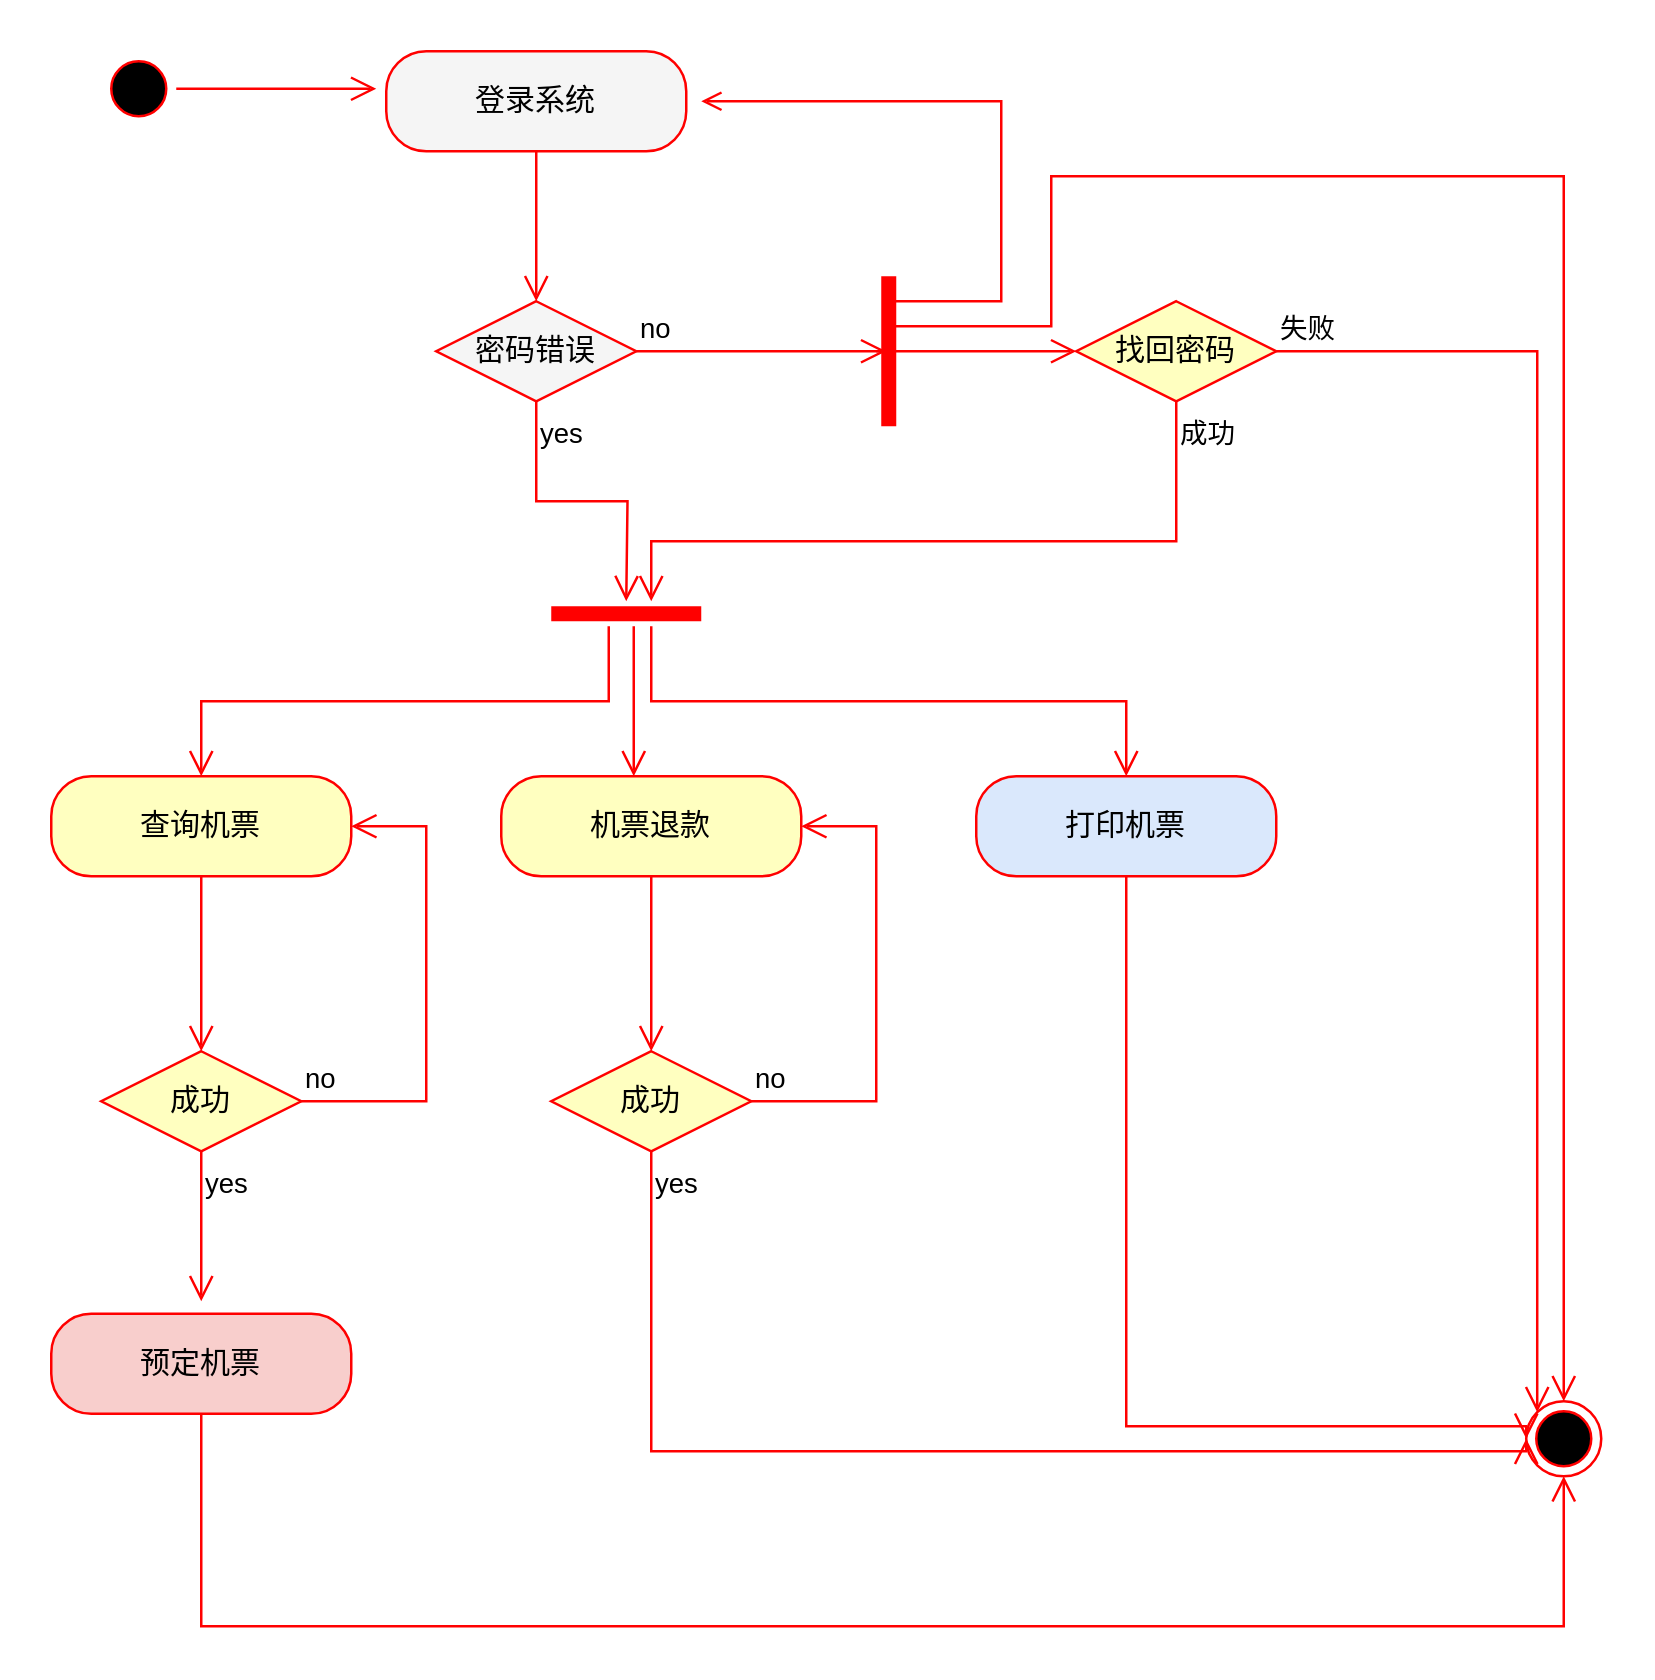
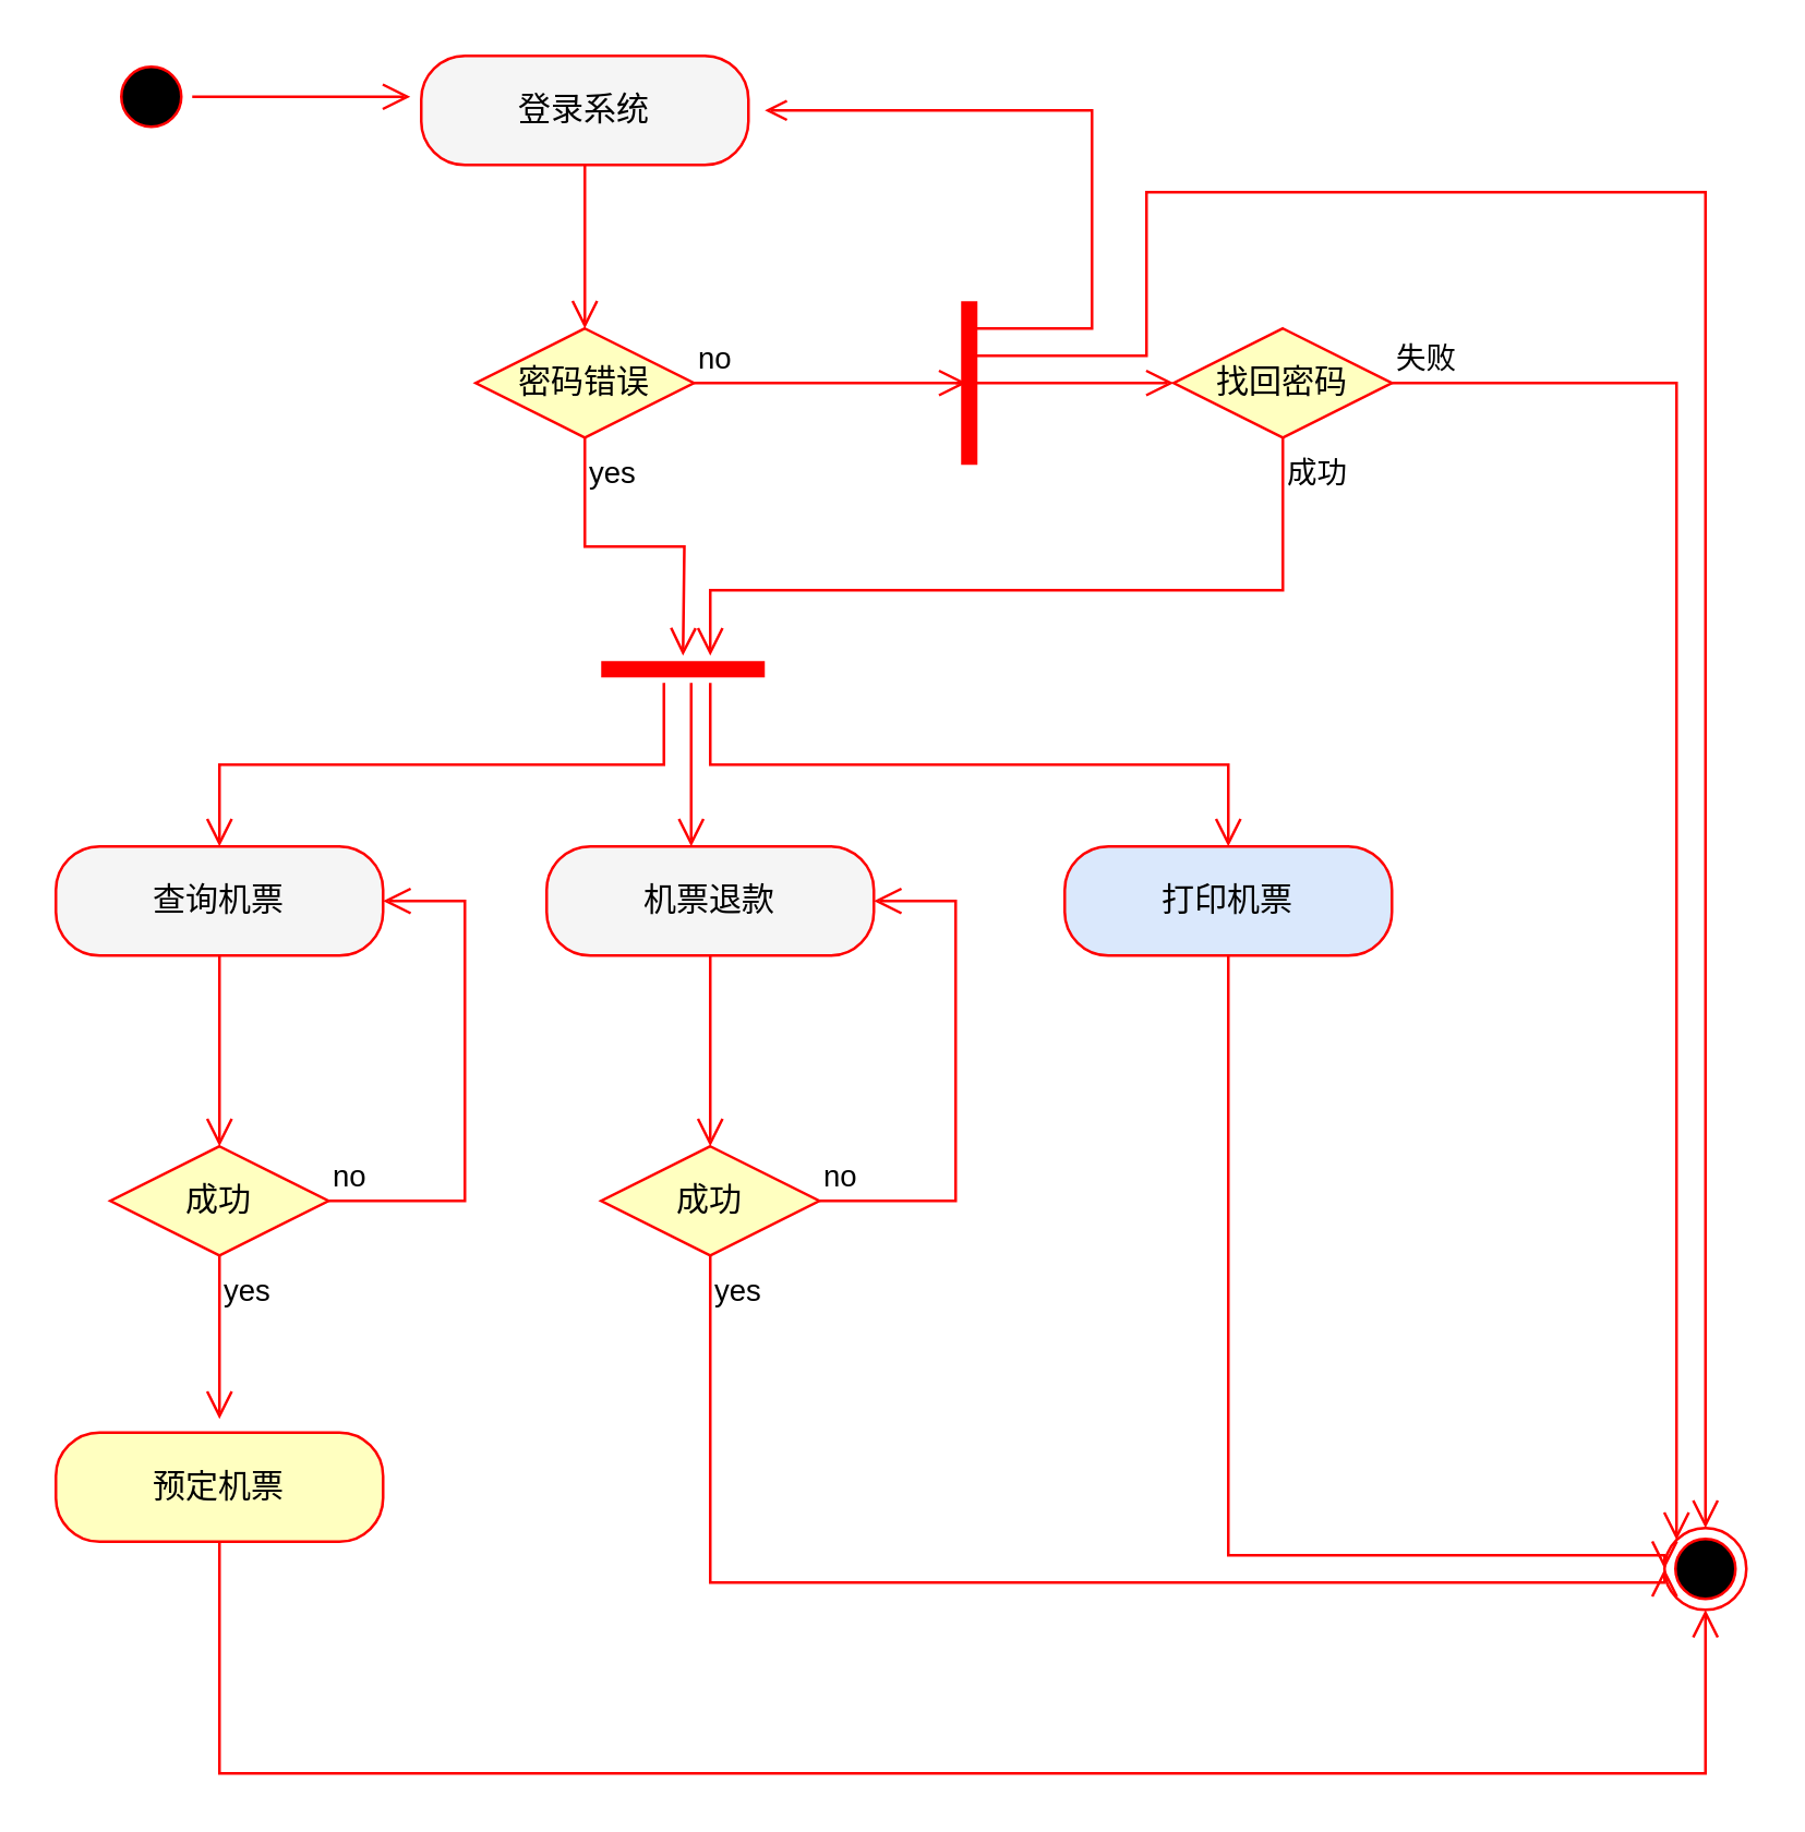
- <mxCell id="6" value="密码错误" style="rhombus;whiteSpace=wrap;html=1;fontColor=#000000;fillColor=#f5f5f5;strokeColor=#ff0000;" vertex="1" parent="1"><mxGeometry x="174" y="120" width="80" height="40" as="geometry" /></mxCell>
+ <mxCell id="6" value="密码错误" style="rhombus;whiteSpace=wrap;html=1;fontColor=#000000;fillColor=#ffffc0;strokeColor=#ff0000;" vertex="1" parent="1"><mxGeometry x="174" y="120" width="80" height="40" as="geometry" /></mxCell>
- <mxCell id="21" value="查询机票" style="rounded=1;whiteSpace=wrap;html=1;arcSize=40;fontColor=#000000;fillColor=#ffffc0;strokeColor=#ff0000;" vertex="1" parent="1"><mxGeometry x="20" y="310" width="120" height="40" as="geometry" /></mxCell>
+ <mxCell id="21" value="查询机票" style="rounded=1;whiteSpace=wrap;html=1;arcSize=40;fontColor=#000000;fillColor=#f5f5f5;strokeColor=#ff0000;" vertex="1" parent="1"><mxGeometry x="20" y="310" width="120" height="40" as="geometry" /></mxCell>
- <mxCell id="23" value="机票退款" style="rounded=1;whiteSpace=wrap;html=1;arcSize=40;fontColor=#000000;fillColor=#ffffc0;strokeColor=#ff0000;" vertex="1" parent="1"><mxGeometry x="200" y="310" width="120" height="40" as="geometry" /></mxCell>
+ <mxCell id="23" value="机票退款" style="rounded=1;whiteSpace=wrap;html=1;arcSize=40;fontColor=#000000;fillColor=#f5f5f5;strokeColor=#ff0000;" vertex="1" parent="1"><mxGeometry x="200" y="310" width="120" height="40" as="geometry" /></mxCell>
- <mxCell id="33" value="预定机票" style="rounded=1;whiteSpace=wrap;html=1;arcSize=40;fontColor=#000000;fillColor=#f8cecc;strokeColor=#ff0000;" vertex="1" parent="1"><mxGeometry x="20" y="525" width="120" height="40" as="geometry" /></mxCell>
+ <mxCell id="33" value="预定机票" style="rounded=1;whiteSpace=wrap;html=1;arcSize=40;fontColor=#000000;fillColor=#ffffc0;strokeColor=#ff0000;" vertex="1" parent="1"><mxGeometry x="20" y="525" width="120" height="40" as="geometry" /></mxCell>
